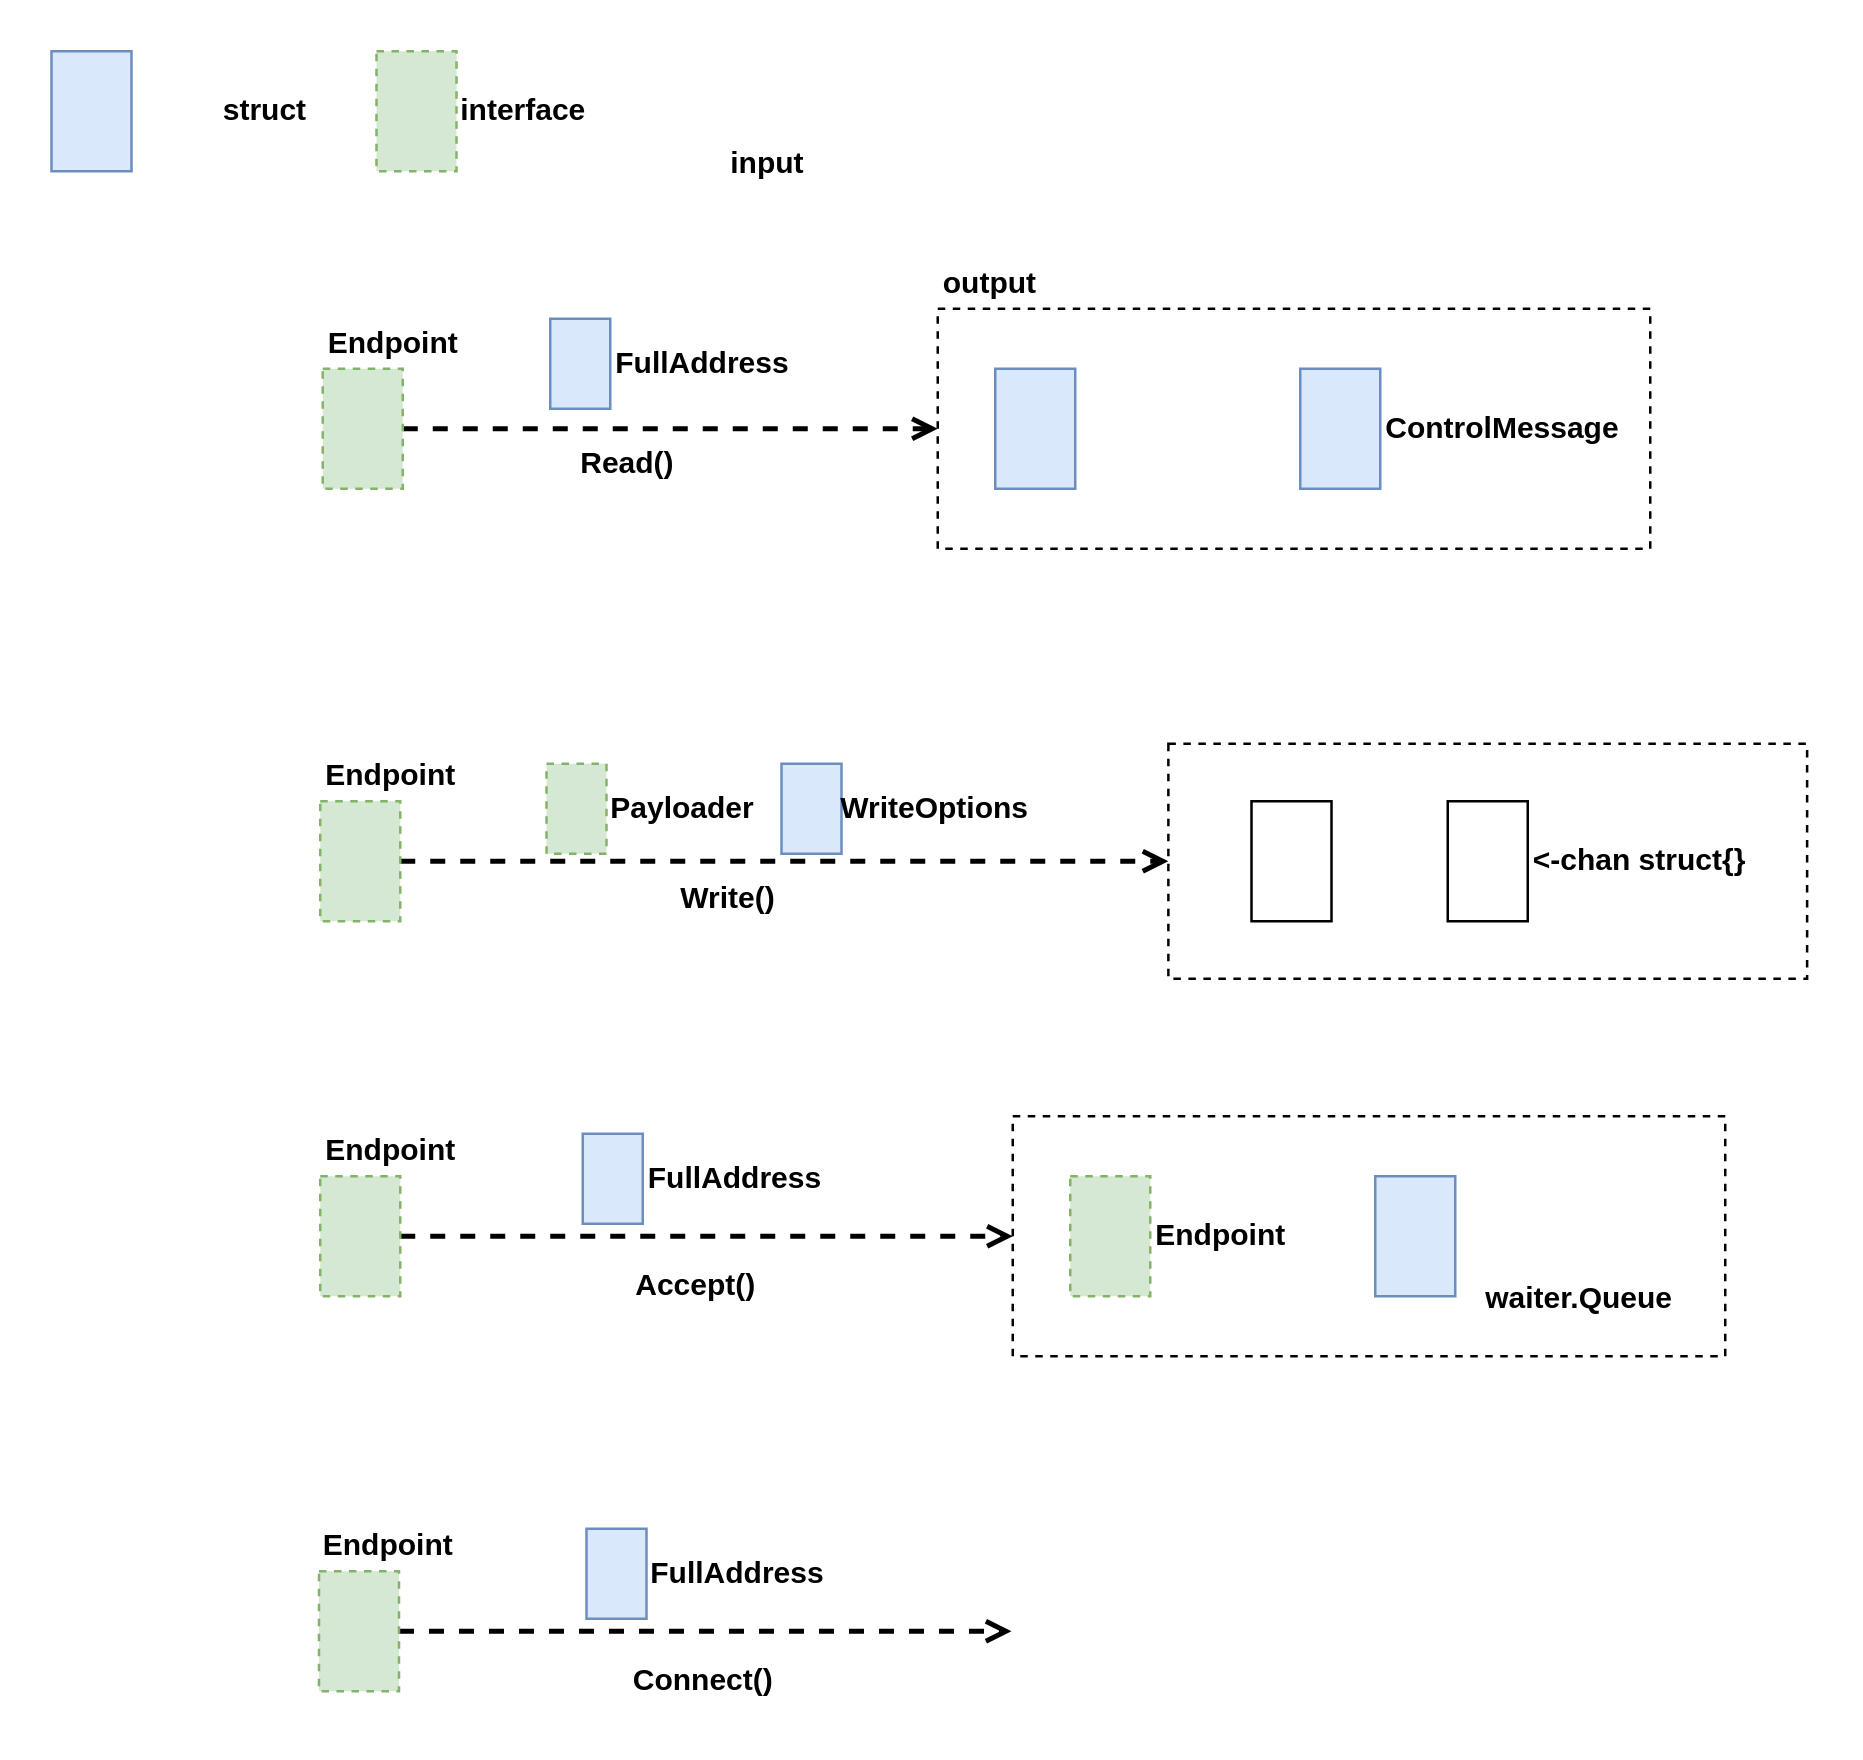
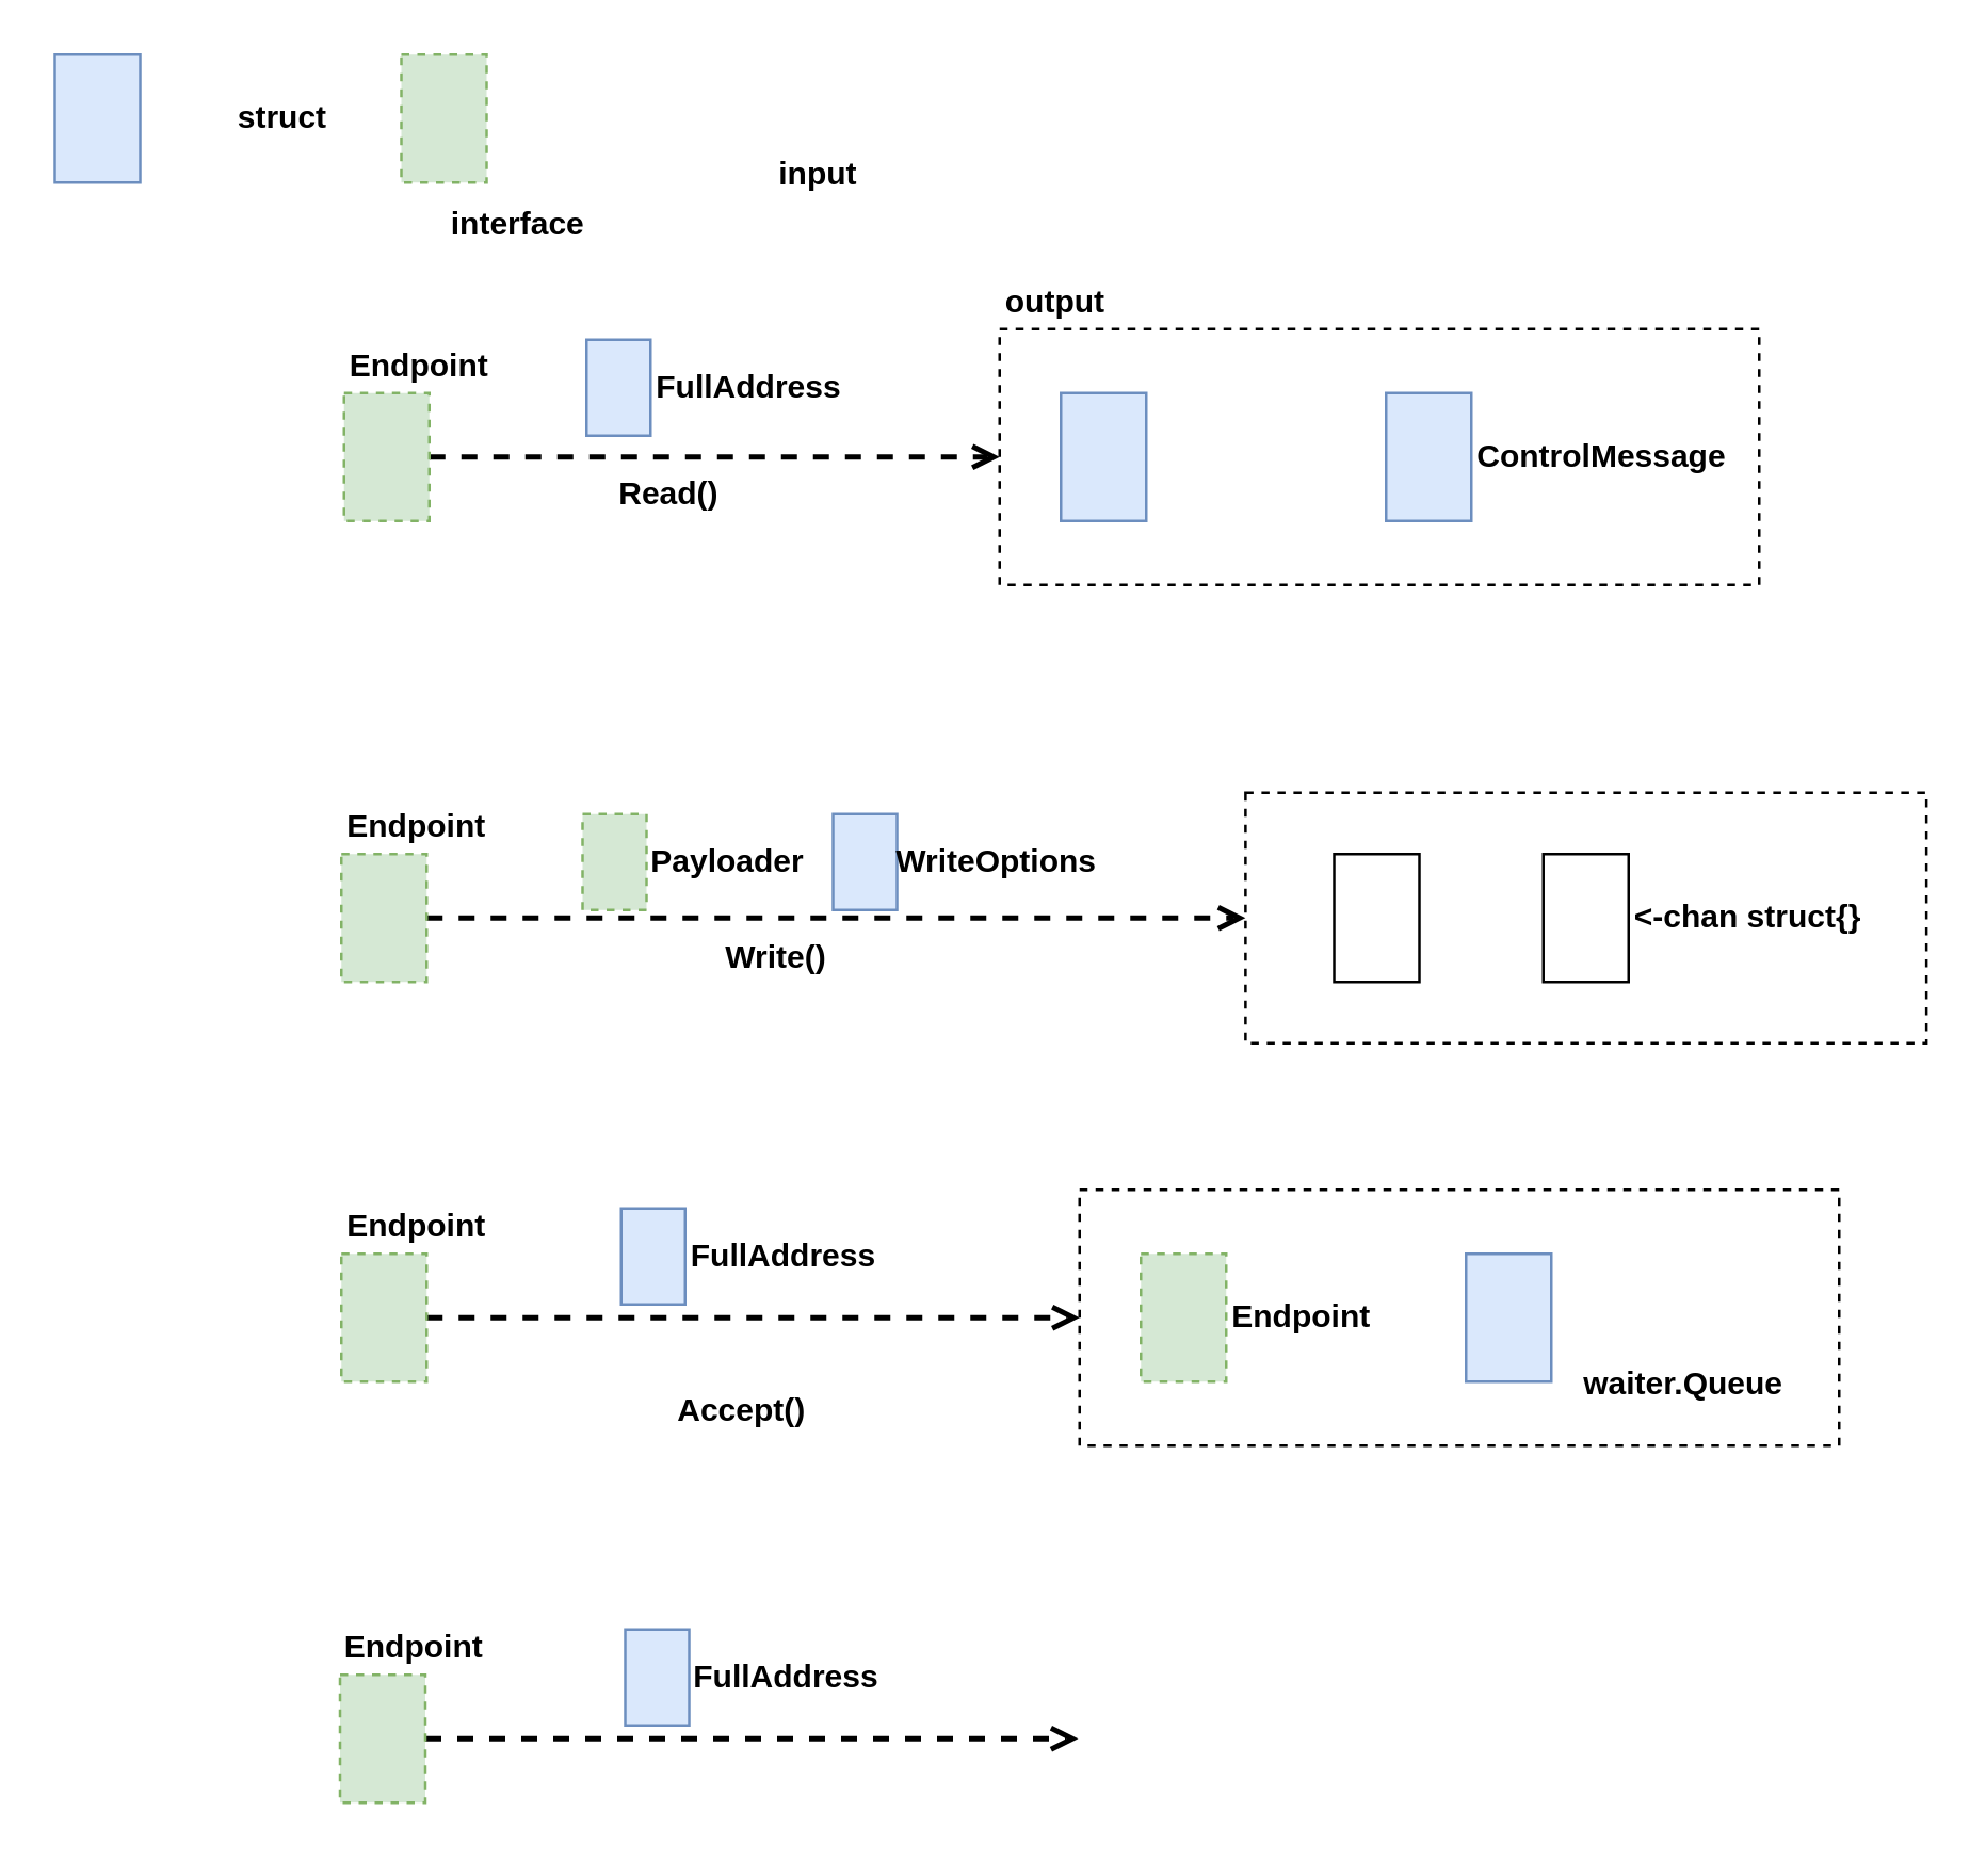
- <mxCell id="7" value="&lt;b&gt;interface&lt;/b&gt;" style="text;html=1;align=left;verticalAlign=middle;resizable=0;points=[];autosize=1;fontSize=12;fontColor=#000000;" parent="1" vertex="1"><mxGeometry x="182" y="34" width="70" height="20" as="geometry" /></mxCell>
+ <mxCell id="7" value="&lt;b&gt;interface&lt;/b&gt;" style="text;html=1;align=left;verticalAlign=middle;resizable=0;points=[];autosize=1;fontSize=12;fontColor=#000000;" parent="1" vertex="1"><mxGeometry x="167" y="74" width="70" height="20" as="geometry" /></mxCell>
- <mxCell id="37" value="&lt;b&gt;Accept()&lt;/b&gt;" style="text;html=1;align=left;verticalAlign=middle;resizable=0;points=[];autosize=1;fontSize=12;fontColor=#000000;" parent="1" vertex="1"><mxGeometry x="251.5" y="504" width="60" height="20" as="geometry" /></mxCell>
+ <mxCell id="37" value="&lt;b&gt;Accept()&lt;/b&gt;" style="text;html=1;align=left;verticalAlign=middle;resizable=0;points=[];autosize=1;fontSize=12;fontColor=#000000;" parent="1" vertex="1"><mxGeometry x="251.5" y="519" width="60" height="20" as="geometry" /></mxCell>
- <mxCell id="43" value="&lt;b&gt;Connect()&lt;/b&gt;" style="text;html=1;align=left;verticalAlign=middle;resizable=0;points=[];autosize=1;fontSize=12;fontColor=#000000;" parent="1" vertex="1"><mxGeometry x="251" y="662" width="70" height="20" as="geometry" /></mxCell>
